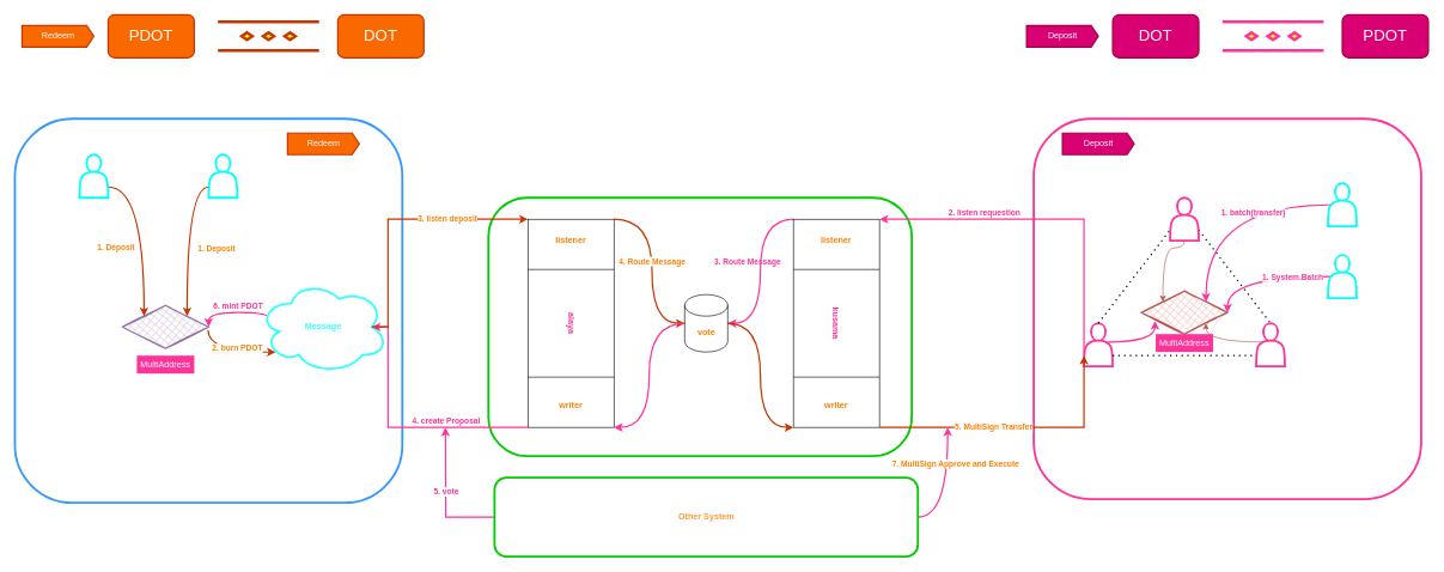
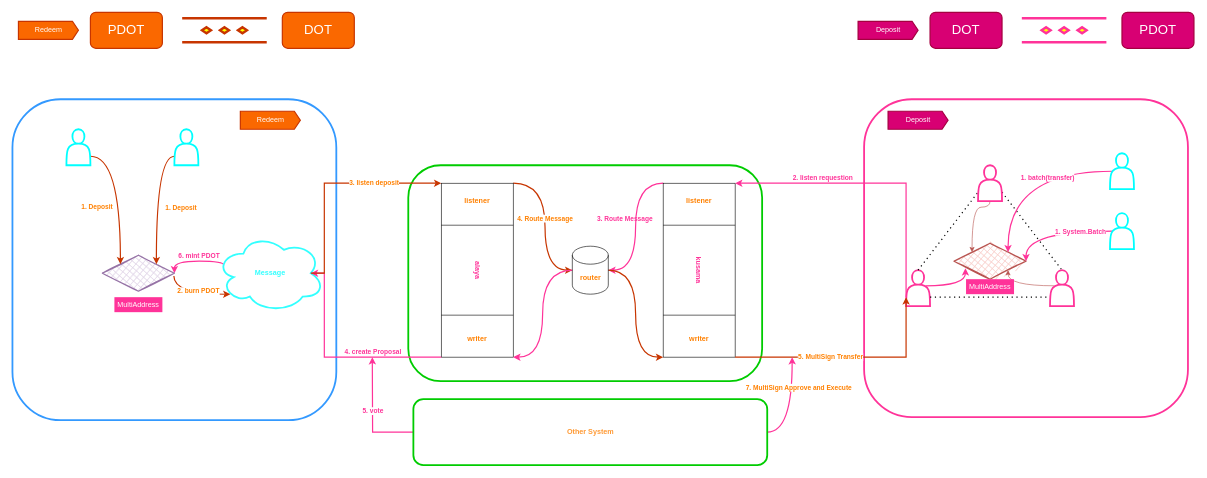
- <mxCell id="17" value="&lt;b&gt;&lt;font color=&quot;#ff8000&quot;&gt;vote&lt;/font&gt;&lt;/b&gt;" style="shape=cylinder3;whiteSpace=wrap;html=1;boundedLbl=1;backgroundOutline=1;size=15;fillColor=none;" parent="1" vertex="1"><mxGeometry x="953.5" y="410" width="60" height="80" as="geometry" /></mxCell>
+ <mxCell id="17" value="&lt;b&gt;&lt;font color=&quot;#ff8000&quot;&gt;router&lt;/font&gt;&lt;/b&gt;" style="shape=cylinder3;whiteSpace=wrap;html=1;boundedLbl=1;backgroundOutline=1;size=15;fillColor=none;" parent="1" vertex="1"><mxGeometry x="953.5" y="410" width="60" height="80" as="geometry" /></mxCell>
